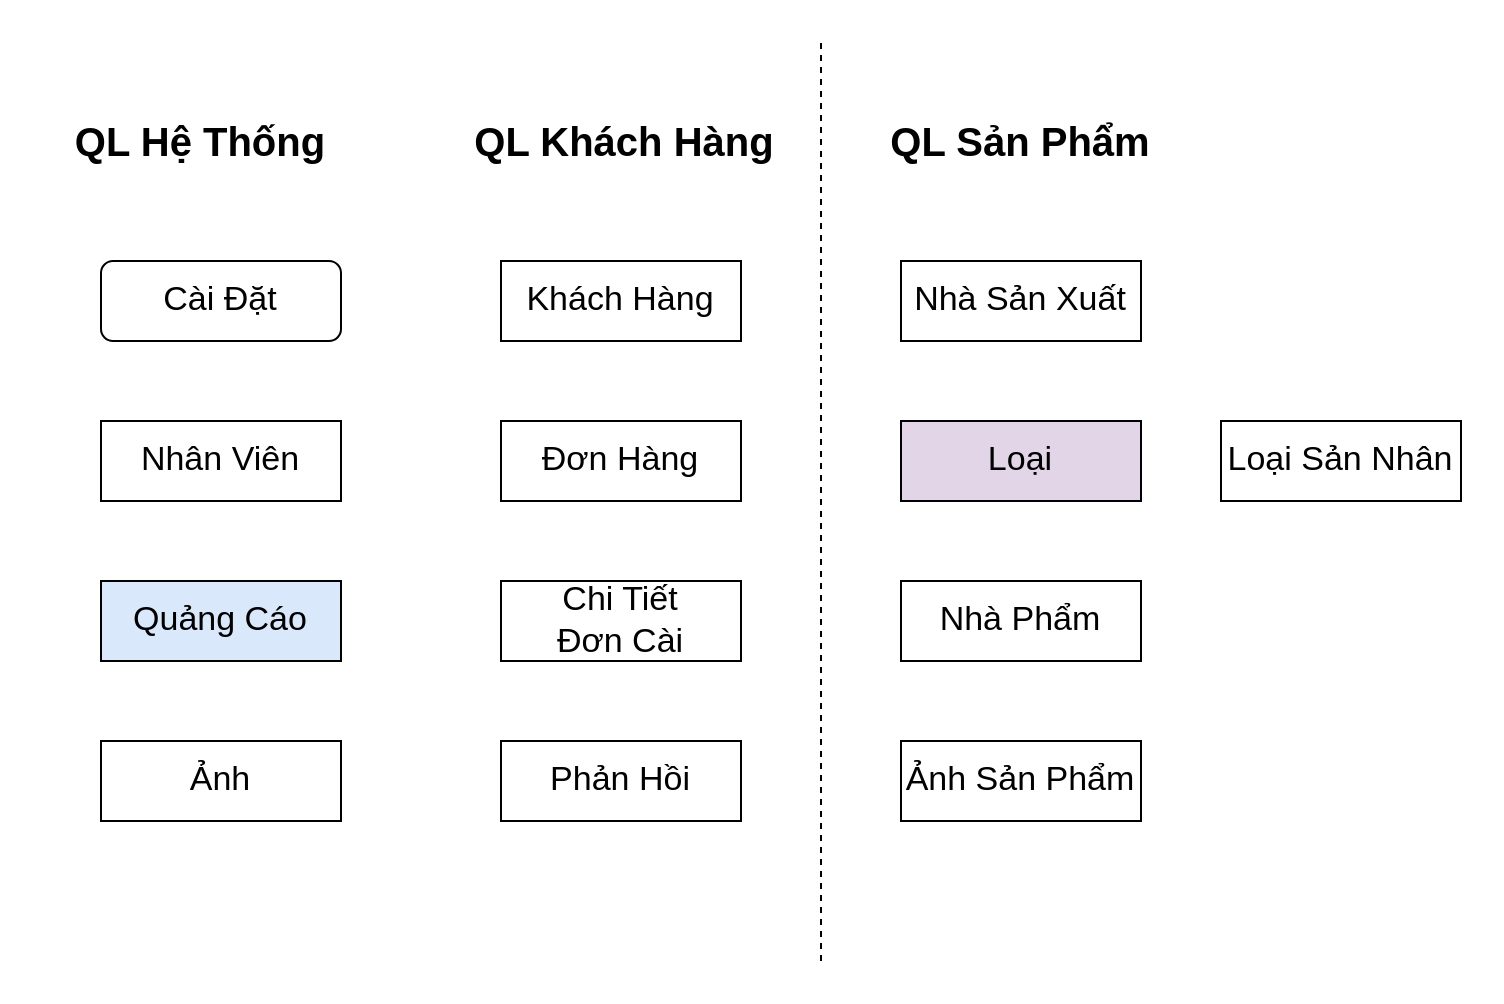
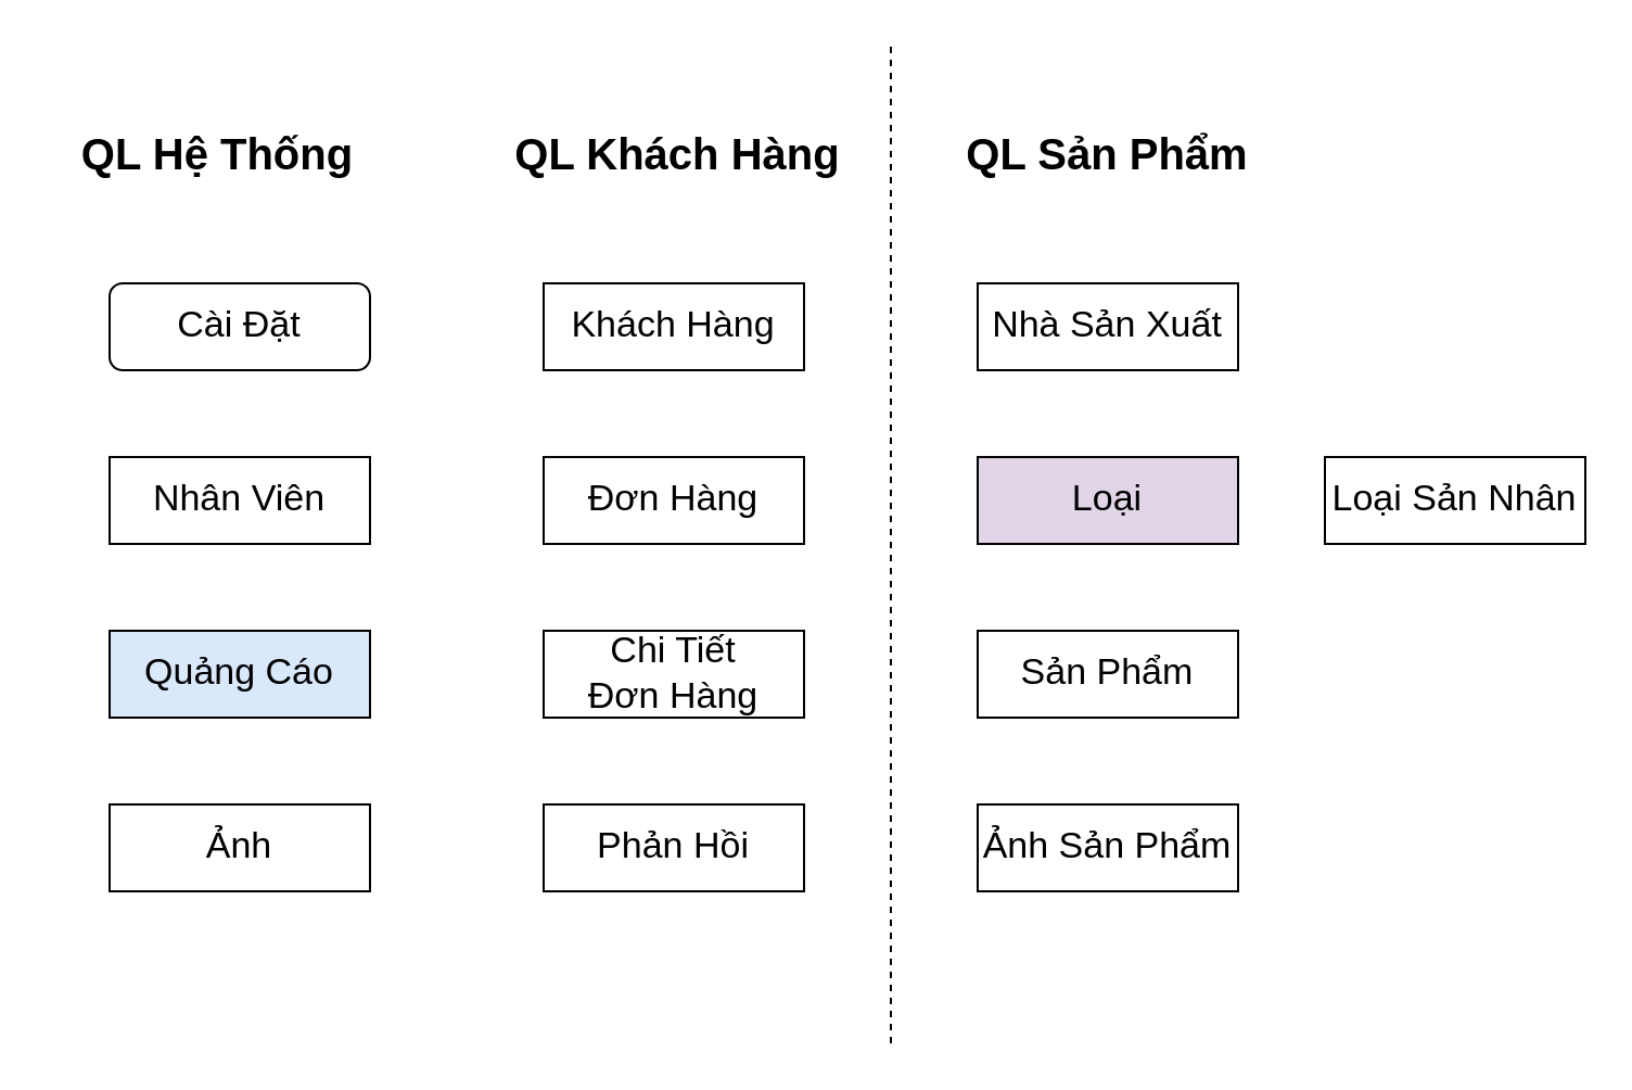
- <mxCell id="7" value="Chi Tiết &lt;br&gt;Đơn Cài" style="whiteSpace=wrap;html=1;align=center;fontSize=17;" parent="1" vertex="1"><mxGeometry x="250" y="290" width="120" height="40" as="geometry" /></mxCell>
+ <mxCell id="7" value="Chi Tiết &lt;br&gt;Đơn Hàng" style="whiteSpace=wrap;html=1;align=center;fontSize=17;" parent="1" vertex="1"><mxGeometry x="250" y="290" width="120" height="40" as="geometry" /></mxCell>
- <mxCell id="8" value="Nhà Phẩm" style="whiteSpace=wrap;html=1;align=center;fontSize=17;" parent="1" vertex="1"><mxGeometry x="450" y="290" width="120" height="40" as="geometry" /></mxCell>
+ <mxCell id="8" value="Sản Phẩm" style="whiteSpace=wrap;html=1;align=center;fontSize=17;" parent="1" vertex="1"><mxGeometry x="450" y="290" width="120" height="40" as="geometry" /></mxCell>
